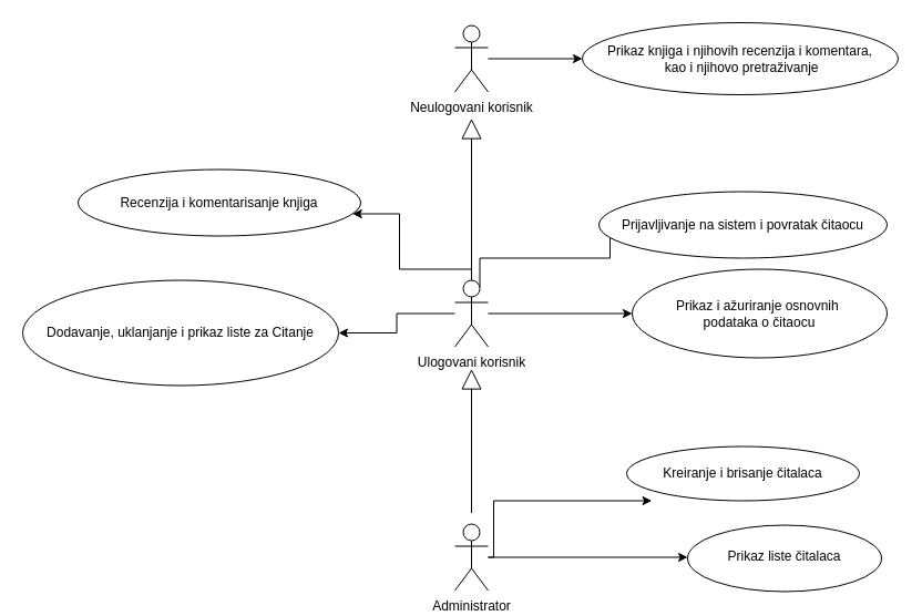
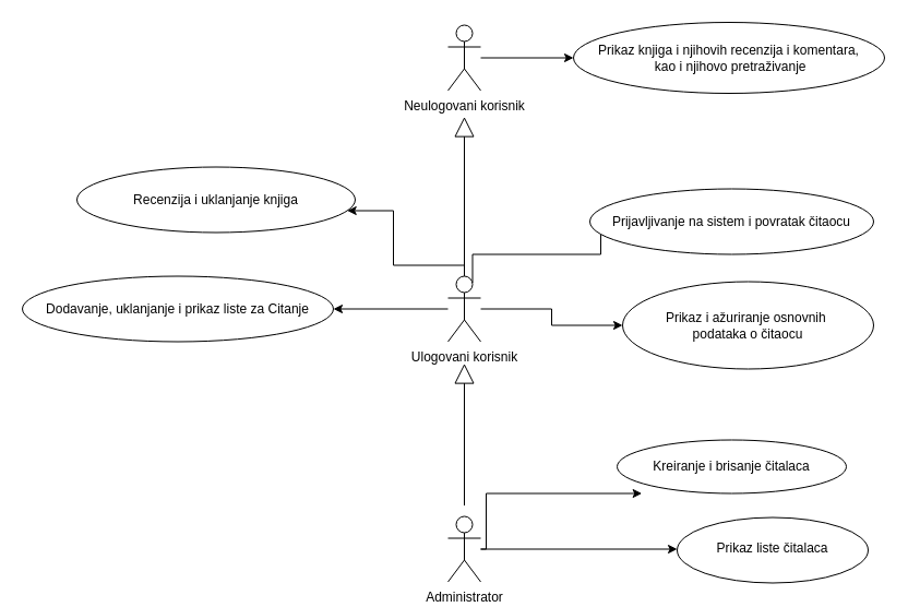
- <mxCell id="12" value="&lt;div&gt;&lt;span style=&quot;background-color: initial;&quot;&gt;Recenzija i komentarisanje knjiga&lt;/span&gt;&lt;br&gt;&lt;/div&gt;" style="ellipse;whiteSpace=wrap;html=1;verticalAlign=middle;" vertex="1" parent="1"><mxGeometry x="70" y="152.5" width="255" height="60" as="geometry" /></mxCell>
+ <mxCell id="12" value="&lt;div&gt;&lt;span style=&quot;background-color: initial;&quot;&gt;Recenzija i uklanjanje knjiga&lt;/span&gt;&lt;br&gt;&lt;/div&gt;" style="ellipse;whiteSpace=wrap;html=1;verticalAlign=middle;" vertex="1" parent="1"><mxGeometry x="70" y="152.5" width="255" height="60" as="geometry" /></mxCell>
- <mxCell id="11" value="&lt;span style=&quot;background-color: initial;&quot;&gt;Prikaz i ažuriranje osnovnih&amp;nbsp;&lt;/span&gt;&lt;div&gt;&lt;span style=&quot;background-color: initial;&quot;&gt;podataka o čitaocu&lt;/span&gt;&lt;br&gt;&lt;/div&gt;" style="ellipse;whiteSpace=wrap;html=1;verticalAlign=middle;" vertex="1" parent="1"><mxGeometry x="570" y="242.5" width="230" height="80" as="geometry" /></mxCell>
+ <mxCell id="11" value="&lt;span style=&quot;background-color: initial;&quot;&gt;Prikaz i ažuriranje osnovnih&amp;nbsp;&lt;/span&gt;&lt;div&gt;&lt;span style=&quot;background-color: initial;&quot;&gt;podataka o čitaocu&lt;/span&gt;&lt;br&gt;&lt;/div&gt;" style="ellipse;whiteSpace=wrap;html=1;verticalAlign=middle;" vertex="1" parent="1"><mxGeometry x="570" y="257.5" width="230" height="80" as="geometry" /></mxCell>
- <mxCell id="13" value="&lt;div&gt;&lt;span style=&quot;background-color: initial;&quot;&gt;Dodavanje, uklanjanje i prikaz liste za Citanje&lt;/span&gt;&lt;br&gt;&lt;/div&gt;" style="ellipse;whiteSpace=wrap;html=1;verticalAlign=middle;" vertex="1" parent="1"><mxGeometry x="20" y="252.5" width="285" height="95" as="geometry" /></mxCell>
+ <mxCell id="13" value="&lt;div&gt;&lt;span style=&quot;background-color: initial;&quot;&gt;Dodavanje, uklanjanje i prikaz liste za Citanje&lt;/span&gt;&lt;br&gt;&lt;/div&gt;" style="ellipse;whiteSpace=wrap;html=1;verticalAlign=middle;" vertex="1" parent="1"><mxGeometry x="20" y="252.5" width="285" height="60" as="geometry" /></mxCell>
